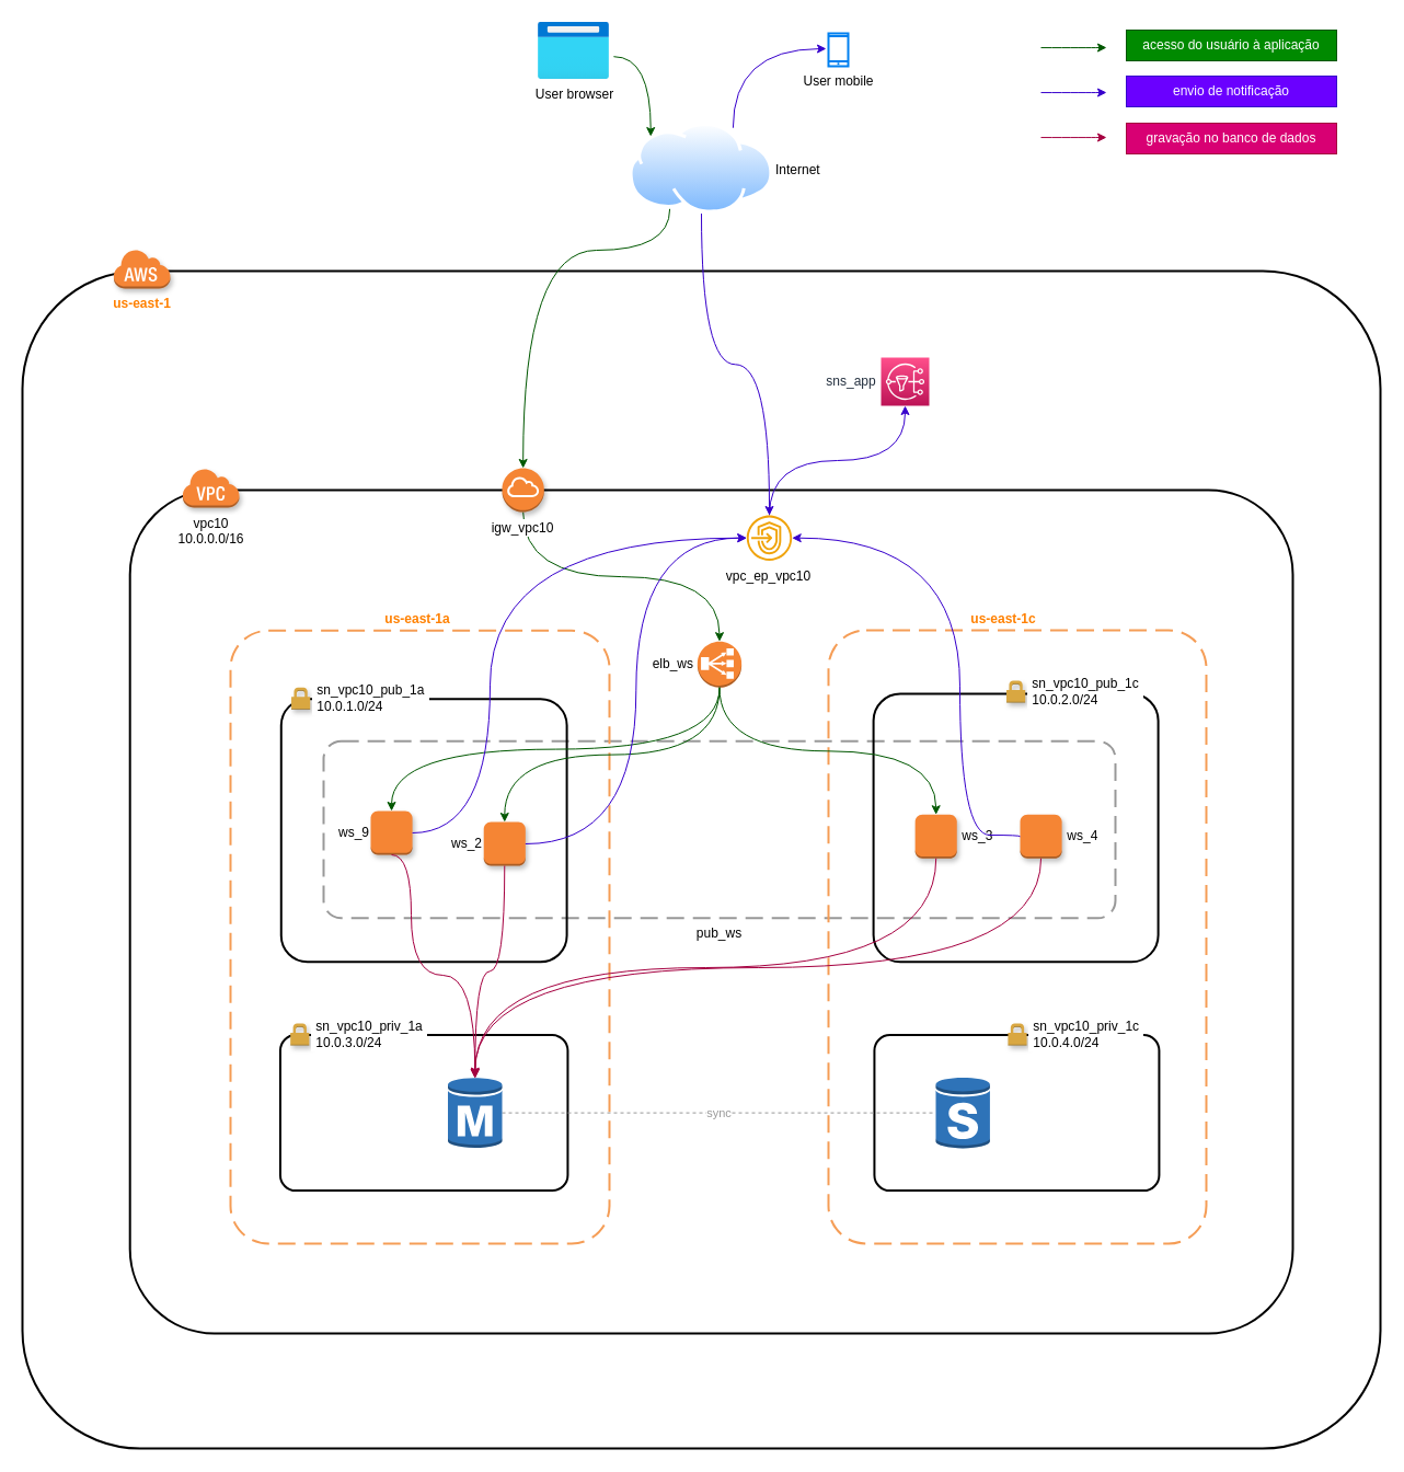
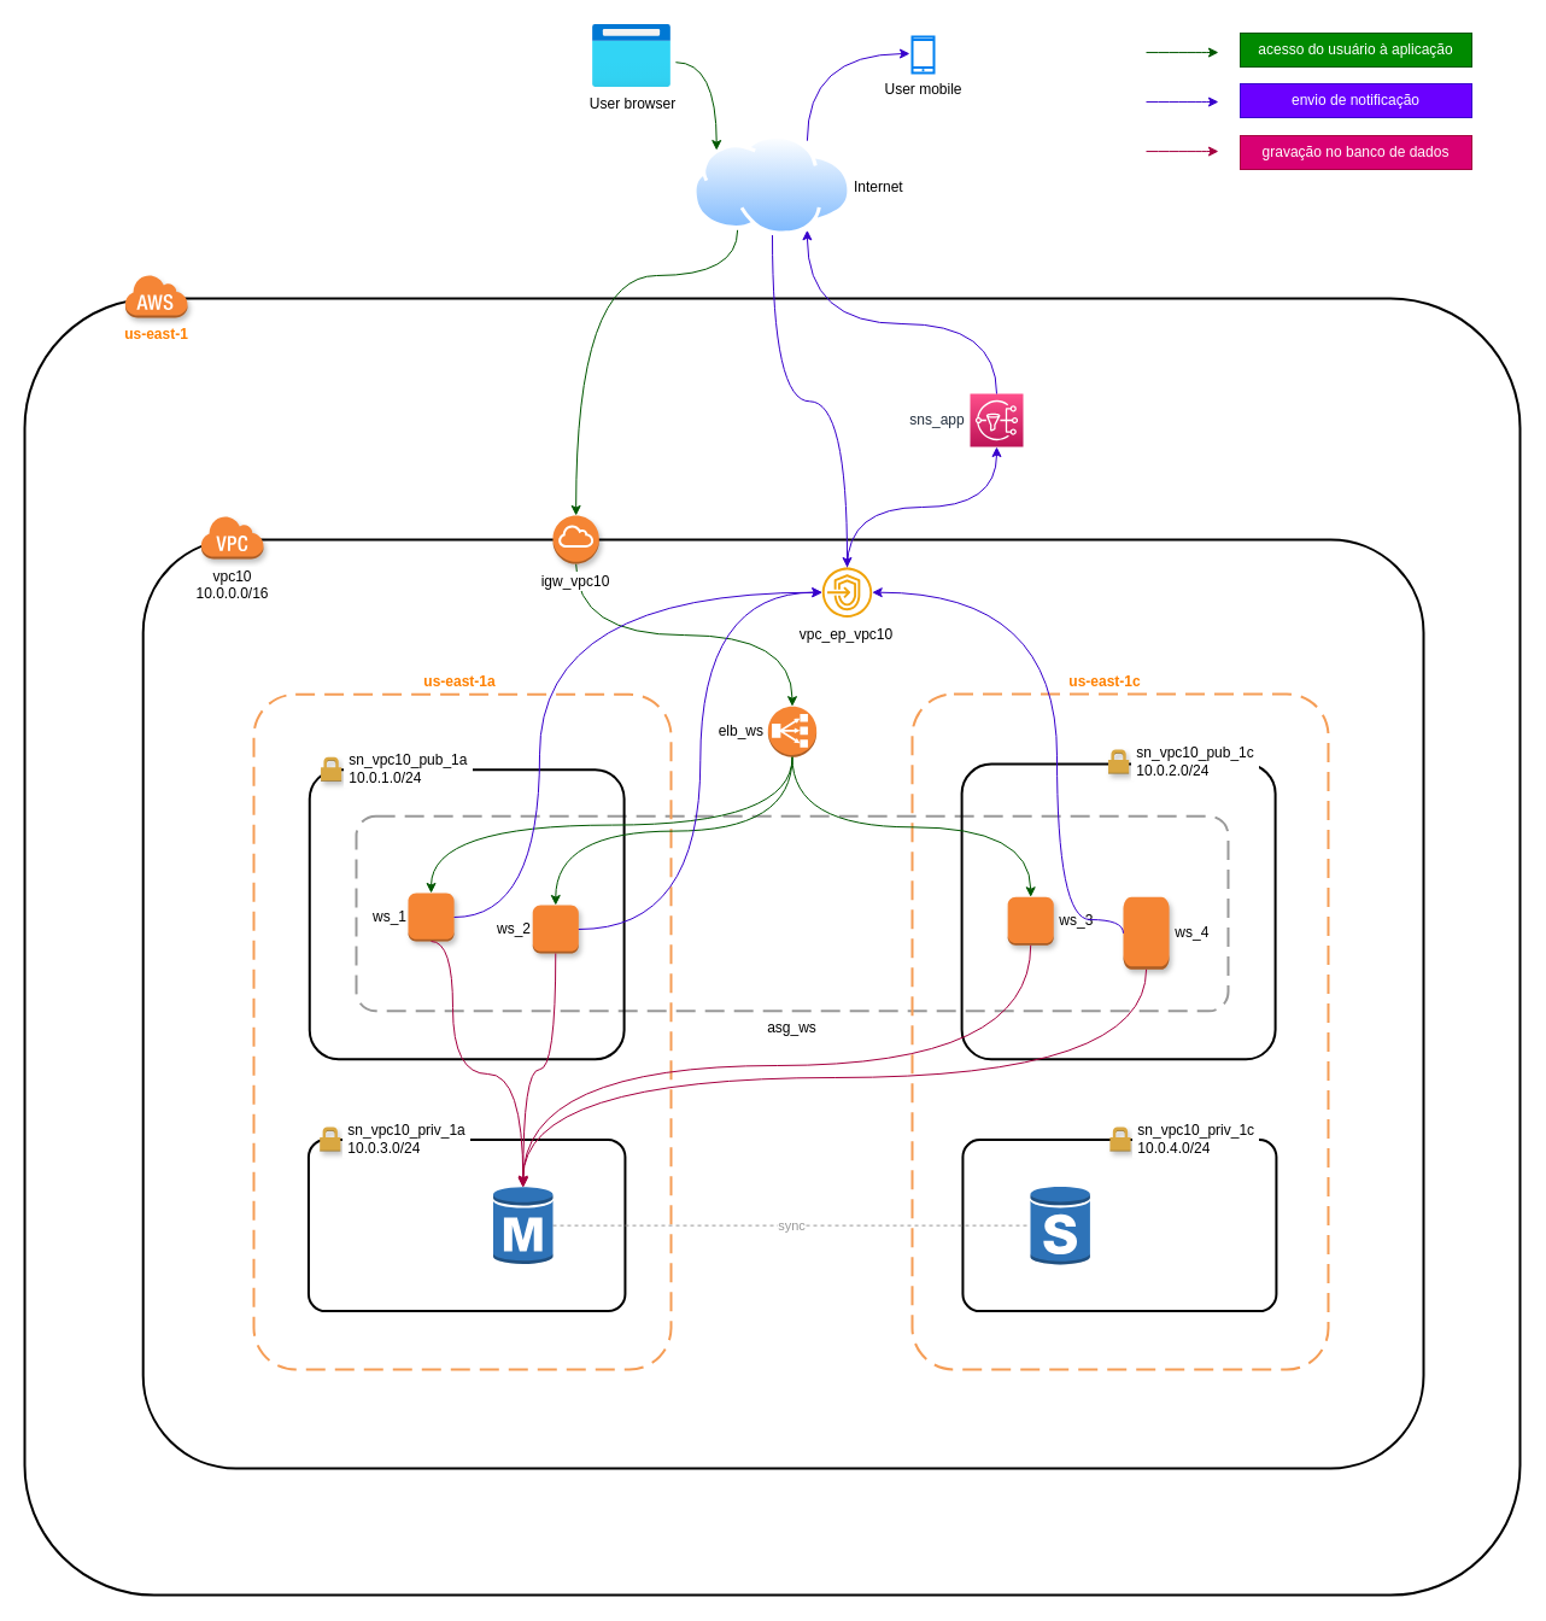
+ <mxCell id="45" style="edgeStyle=orthogonalEdgeStyle;rounded=0;orthogonalLoop=1;jettySize=auto;html=1;fillColor=#6a00ff;startArrow=classic;startFill=1;endArrow=none;endFill=0;elbow=vertical;curved=1;strokeColor=#3700CC;entryX=0.5;entryY=0;entryDx=0;entryDy=0;entryPerimeter=0;exitX=0.75;exitY=1;exitDx=0;exitDy=0;" edge="1" parent="1" source="14" target="28"><mxGeometry relative="1" as="geometry"><mxPoint x="640" y="243" as="sourcePoint" /><mxPoint x="710.71" y="492" as="targetPoint" /><Array as="points"><mxPoint x="669" y="268" /><mxPoint x="826" y="268" /></Array></mxGeometry></mxCell>
- <mxCell id="15" value="ws_9" style="outlineConnect=0;dashed=0;verticalLabelPosition=middle;verticalAlign=middle;align=right;html=1;shape=mxgraph.aws3.instance;fillColor=#F58534;shadow=1;sketch=0;labelPosition=left;" vertex="1" parent="1"><mxGeometry x="338" y="740" width="38.1" height="40" as="geometry" /></mxCell>
+ <mxCell id="15" value="ws_1" style="outlineConnect=0;dashed=0;verticalLabelPosition=middle;verticalAlign=middle;align=right;html=1;shape=mxgraph.aws3.instance;fillColor=#F58534;shadow=1;sketch=0;labelPosition=left;" vertex="1" parent="1"><mxGeometry x="338" y="740" width="38.1" height="40" as="geometry" /></mxCell>
- <mxCell id="18" value="&amp;nbsp;ws_4" style="outlineConnect=0;dashed=0;verticalLabelPosition=middle;verticalAlign=middle;align=left;html=1;shape=mxgraph.aws3.instance;fillColor=#F58534;shadow=1;sketch=0;labelPosition=right;" vertex="1" parent="1"><mxGeometry x="931" y="743.25" width="38.1" height="40" as="geometry" /></mxCell>
+ <mxCell id="18" value="&amp;nbsp;ws_4" style="outlineConnect=0;dashed=0;verticalLabelPosition=middle;verticalAlign=middle;align=left;html=1;shape=mxgraph.aws3.instance;fillColor=#F58534;shadow=1;sketch=0;labelPosition=right;" vertex="1" parent="1"><mxGeometry x="931" y="743.25" width="38.1" height="60" as="geometry" /></mxCell>
- <mxCell id="5" value="pub_ws" style="rounded=1;arcSize=10;dashed=1;strokeColor=#999999;fillColor=none;gradientColor=none;dashPattern=8 4;strokeWidth=2;labelPosition=center;verticalLabelPosition=bottom;align=center;verticalAlign=top;fontColor=#000000;" vertex="1" parent="1"><mxGeometry x="295" y="676.26" width="723" height="161.56" as="geometry" /></mxCell>
+ <mxCell id="5" value="asg_ws" style="rounded=1;arcSize=10;dashed=1;strokeColor=#999999;fillColor=none;gradientColor=none;dashPattern=8 4;strokeWidth=2;labelPosition=center;verticalLabelPosition=bottom;align=center;verticalAlign=top;fontColor=#000000;" vertex="1" parent="1"><mxGeometry x="295" y="676.26" width="723" height="161.56" as="geometry" /></mxCell>
